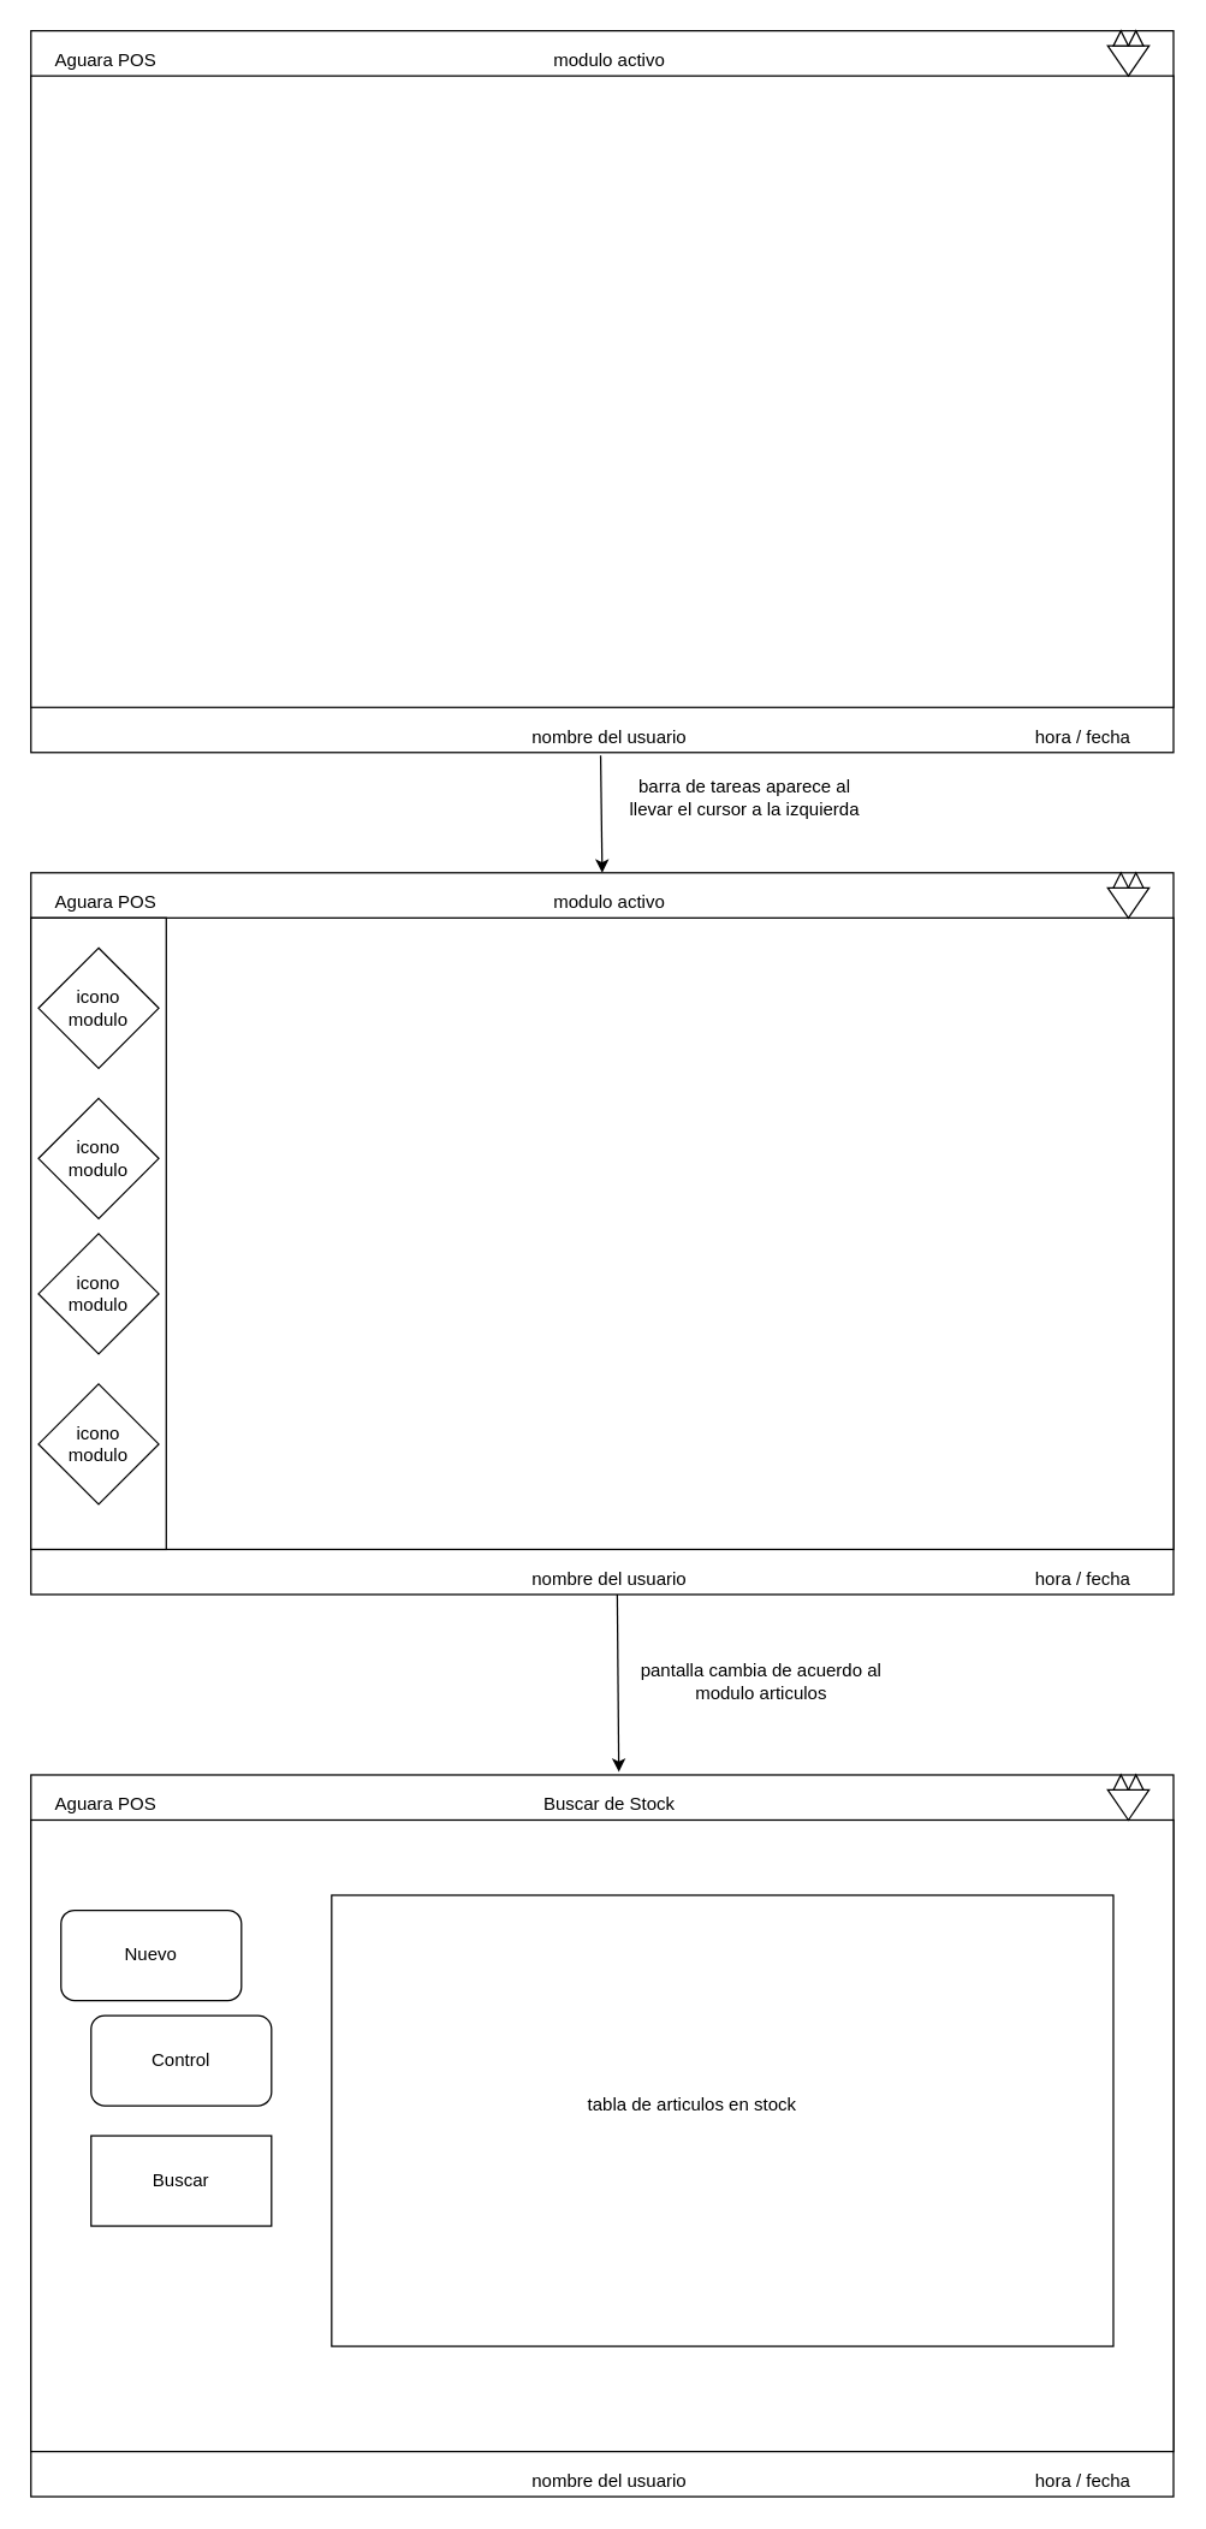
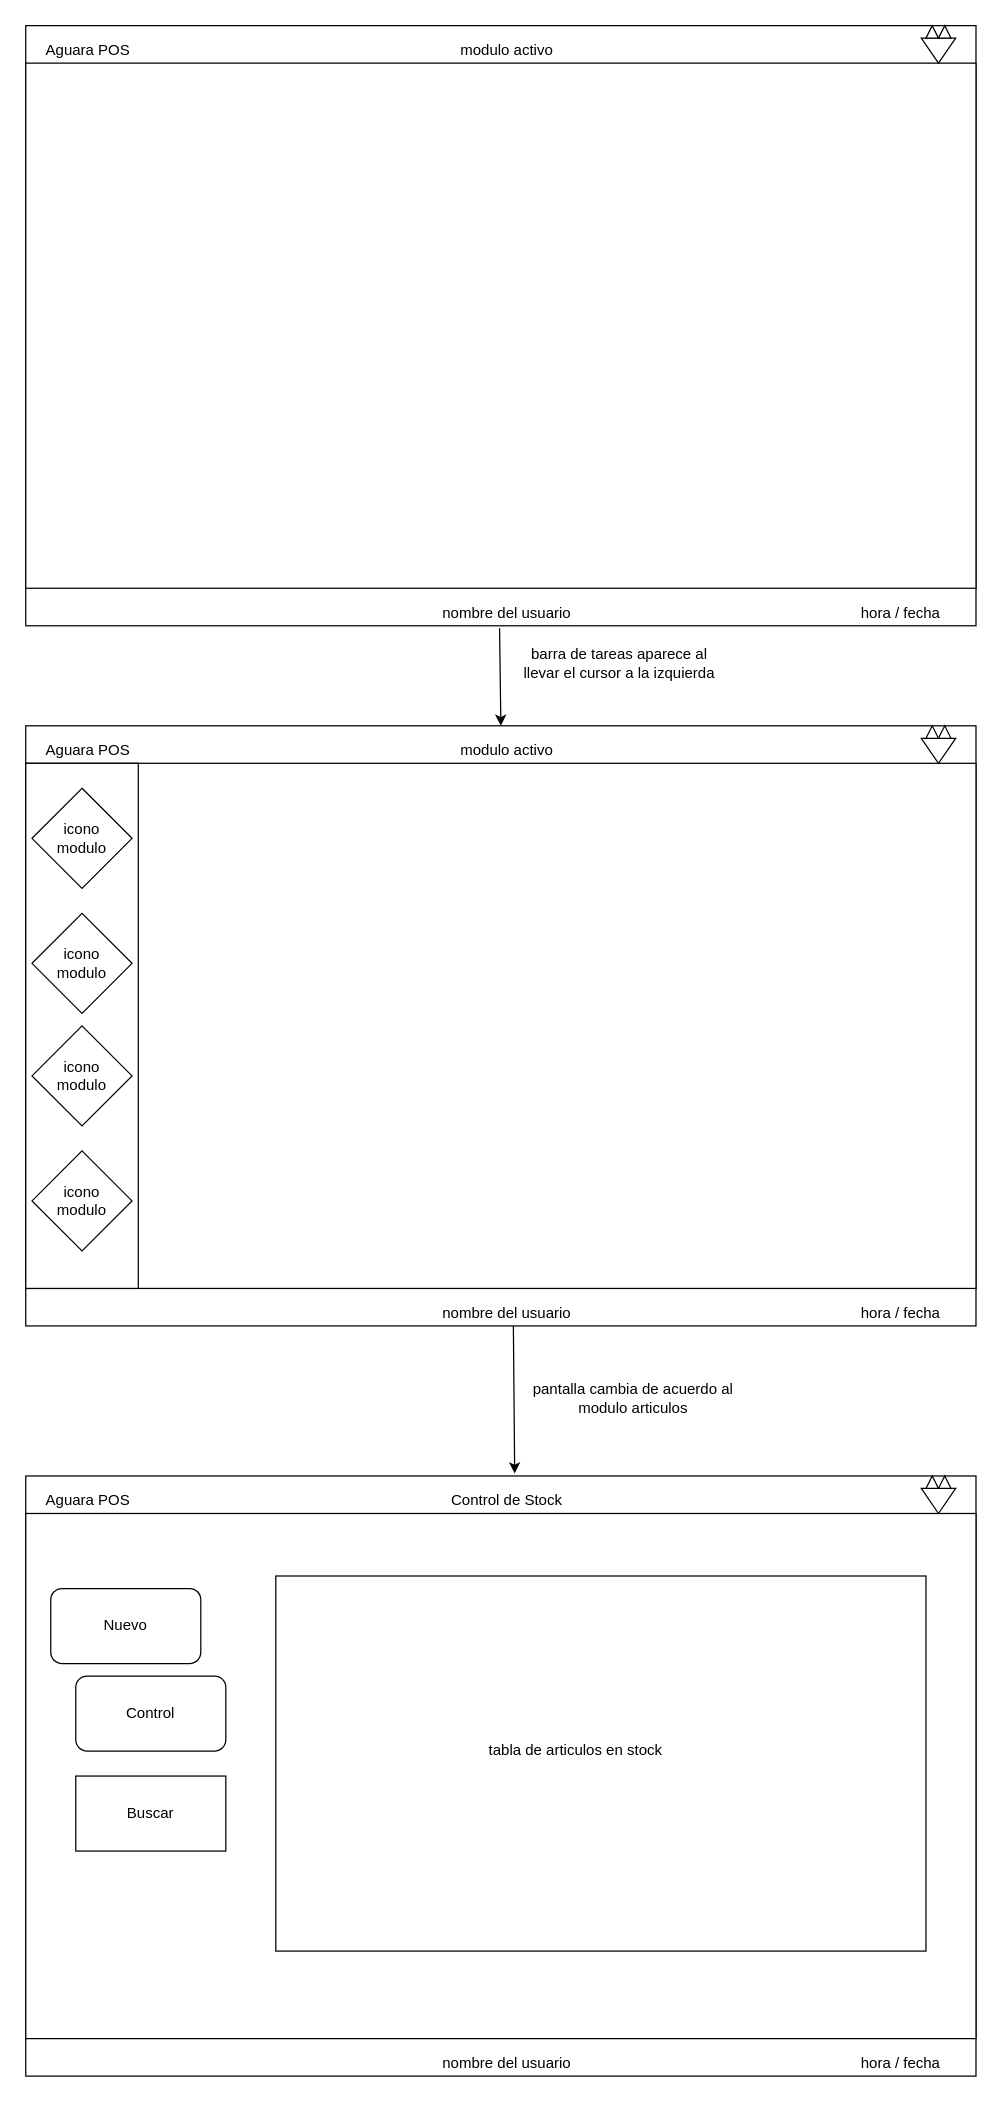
- <mxCell id="37" value="Buscar de Stock" style="text;html=1;strokeColor=none;fillColor=none;align=center;verticalAlign=middle;whiteSpace=wrap;rounded=0;" vertex="1" parent="1"><mxGeometry x="340" y="1190" width="130" height="20" as="geometry" /></mxCell>
+ <mxCell id="37" value="Control de Stock" style="text;html=1;strokeColor=none;fillColor=none;align=center;verticalAlign=middle;whiteSpace=wrap;rounded=0;" vertex="1" parent="1"><mxGeometry x="340" y="1190" width="130" height="20" as="geometry" /></mxCell>
